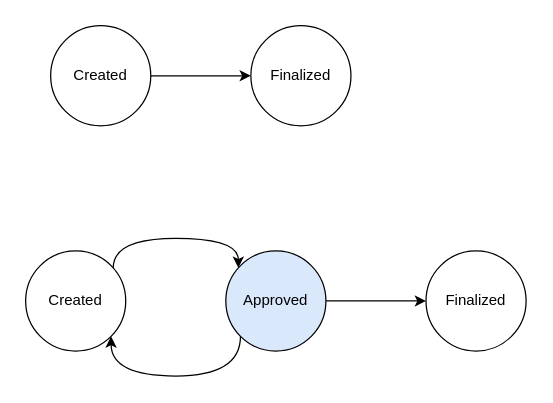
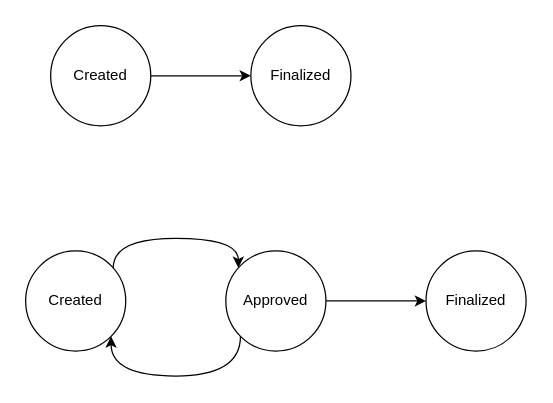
- <mxCell id="5" value="Approved" style="ellipse;whiteSpace=wrap;html=1;aspect=fixed;fillColor=#dae8fc;" vertex="1" parent="1"><mxGeometry x="180" y="200" width="80" height="80" as="geometry" /></mxCell>
+ <mxCell id="5" value="Approved" style="ellipse;whiteSpace=wrap;html=1;aspect=fixed;" vertex="1" parent="1"><mxGeometry x="180" y="200" width="80" height="80" as="geometry" /></mxCell>
